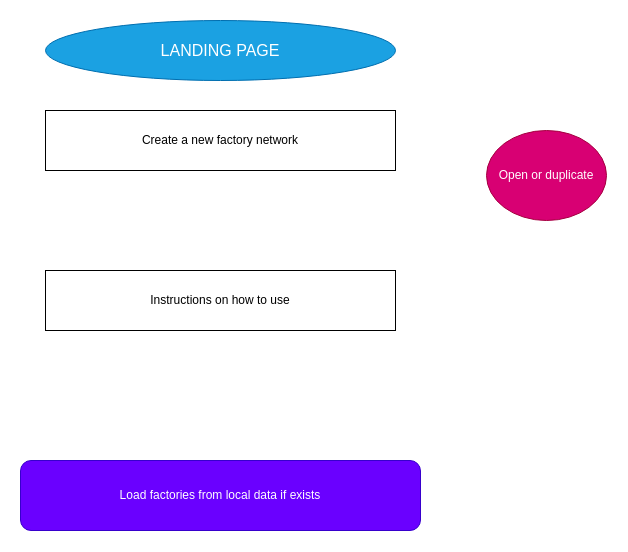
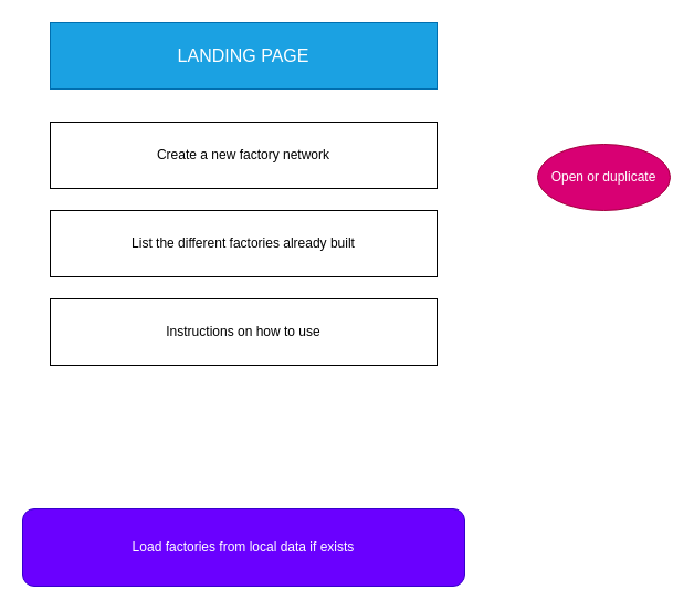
- <mxCell id="5" value="LANDING PAGE" style="ellipse;whiteSpace=wrap;html=1;fillColor=#1ba1e2;fontColor=#ffffff;strokeColor=#006EAF;fontSize=16;" parent="1" vertex="1"><mxGeometry x="45" y="20" width="350" height="60" as="geometry" /></mxCell>
+ <mxCell id="5" value="LANDING PAGE" style="whiteSpace=wrap;html=1;fillColor=#1ba1e2;fontColor=#ffffff;strokeColor=#006EAF;fontSize=16;" parent="1" vertex="1"><mxGeometry x="45" y="20" width="350" height="60" as="geometry" /></mxCell>
- <mxCell id="7" value="Open or duplicate" style="ellipse;whiteSpace=wrap;html=1;fillColor=#d80073;fontColor=#ffffff;strokeColor=#A50040;" parent="1" vertex="1"><mxGeometry x="486" y="130" width="120" height="90" as="geometry" /></mxCell>
+ <mxCell id="7" value="Open or duplicate" style="ellipse;whiteSpace=wrap;html=1;fillColor=#d80073;fontColor=#ffffff;strokeColor=#A50040;" parent="1" vertex="1"><mxGeometry x="486" y="130" width="120" height="60" as="geometry" /></mxCell>
+ <mxCell id="2" value="List the different factories already built" style="whiteSpace=wrap;html=1;" parent="1" vertex="1"><mxGeometry x="45" y="190" width="350" height="60" as="geometry" /></mxCell>
